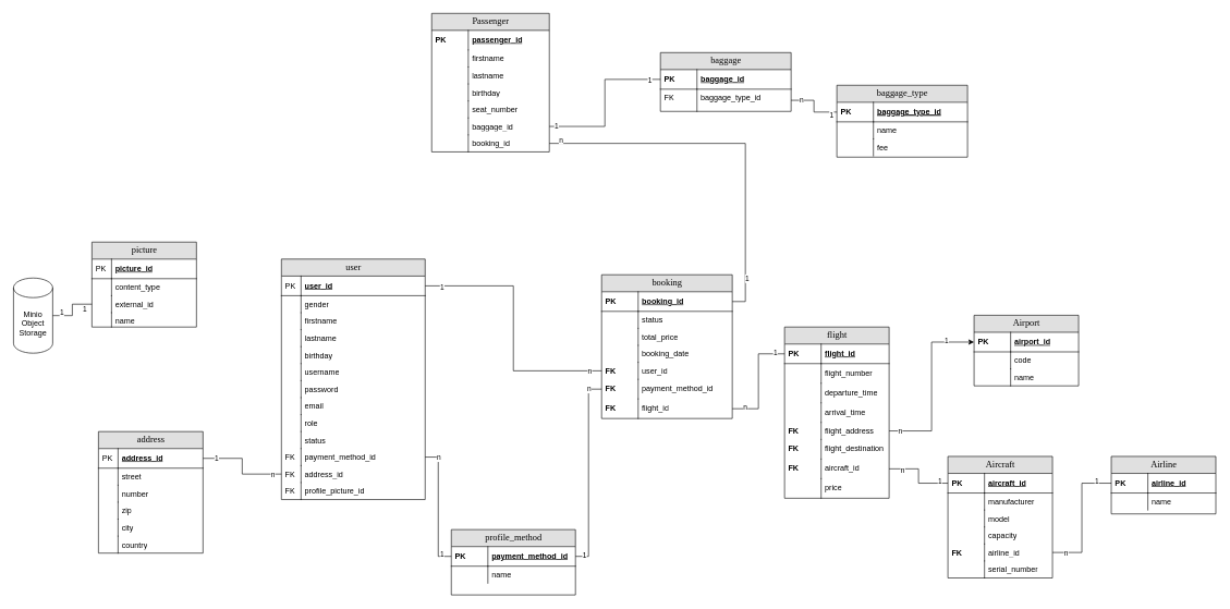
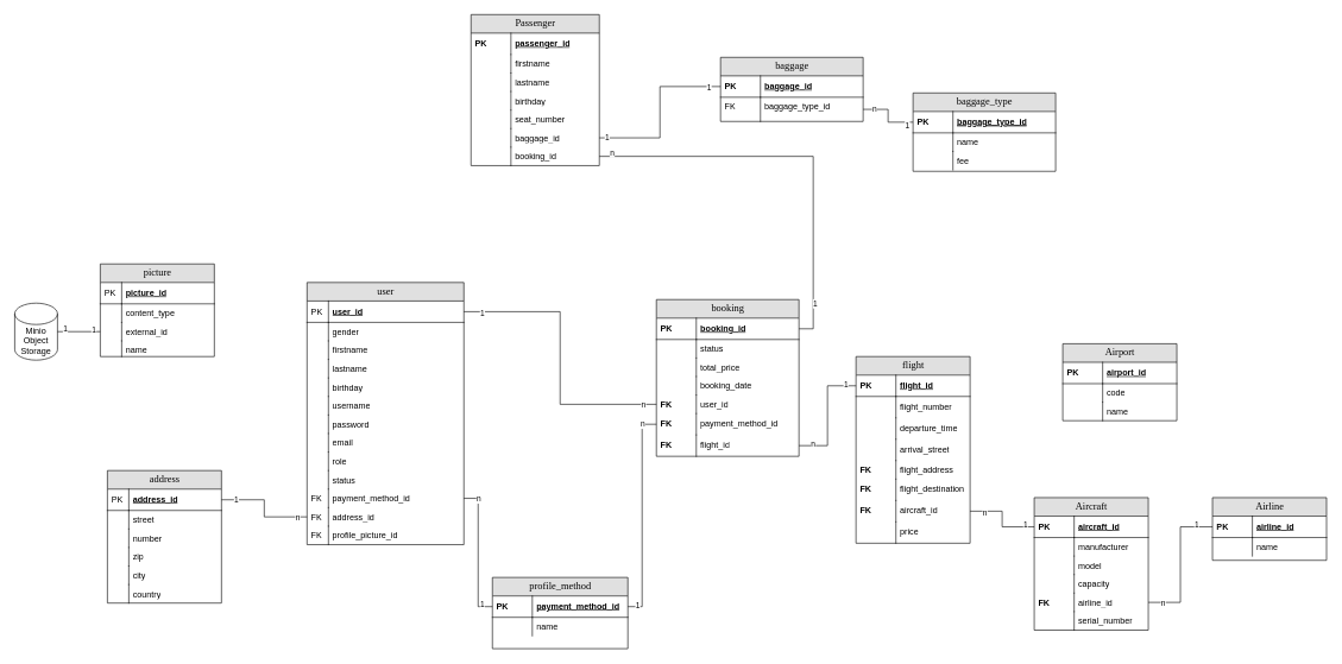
- <mxCell id="173" value="&lt;div&gt;Minio&lt;/div&gt;&lt;div&gt;Object Storage&lt;br&gt;&lt;/div&gt;" style="shape=cylinder3;whiteSpace=wrap;html=1;boundedLbl=1;backgroundOutline=1;size=15;" parent="1" vertex="1"><mxGeometry x="20" y="425" width="60" height="115" as="geometry" /></mxCell>
+ <mxCell id="173" value="&lt;div&gt;Minio&lt;/div&gt;&lt;div&gt;Object Storage&lt;br&gt;&lt;/div&gt;" style="shape=cylinder3;whiteSpace=wrap;html=1;boundedLbl=1;backgroundOutline=1;size=15;" parent="1" vertex="1"><mxGeometry x="20" y="425" width="60" height="80" as="geometry" /></mxCell>
- <mxCell id="24" value="&lt;span style=&quot;&quot;&gt;arrival_time&lt;/span&gt;" style="shape=partialRectangle;top=0;left=0;right=0;bottom=0;html=1;align=left;verticalAlign=middle;fillColor=none;spacingLeft=60;spacingRight=4;whiteSpace=wrap;overflow=hidden;rotatable=0;points=[[0,0.5],[1,0.5]];portConstraint=eastwest;dropTarget=0;fontStyle=0;" parent="17" vertex="1"><mxGeometry y="116" width="160" height="30" as="geometry" /></mxCell>
+ <mxCell id="24" value="&lt;span style=&quot;&quot;&gt;arrival_street&lt;/span&gt;" style="shape=partialRectangle;top=0;left=0;right=0;bottom=0;html=1;align=left;verticalAlign=middle;fillColor=none;spacingLeft=60;spacingRight=4;whiteSpace=wrap;overflow=hidden;rotatable=0;points=[[0,0.5],[1,0.5]];portConstraint=eastwest;dropTarget=0;fontStyle=0;" parent="17" vertex="1"><mxGeometry y="116" width="160" height="30" as="geometry" /></mxCell>
- <mxCell id="126" style="edgeStyle=orthogonalEdgeStyle;rounded=0;orthogonalLoop=1;jettySize=auto;html=1;exitX=1;exitY=0.5;exitDx=0;exitDy=0;entryX=0;entryY=0.5;entryDx=0;entryDy=0;" parent="1" source="26" target="104" edge="1"><mxGeometry relative="1" as="geometry" /></mxCell>
- <mxCell id="127" value="1" style="edgeLabel;html=1;align=center;verticalAlign=middle;resizable=0;points=[];" parent="126" vertex="1" connectable="0"><mxGeometry x="0.678" y="2" relative="1" as="geometry"><mxPoint as="offset" /></mxGeometry></mxCell>
- <mxCell id="128" value="n" style="edgeLabel;html=1;align=center;verticalAlign=middle;resizable=0;points=[];" parent="126" vertex="1" connectable="0"><mxGeometry x="-0.881" relative="1" as="geometry"><mxPoint as="offset" /></mxGeometry></mxCell>
